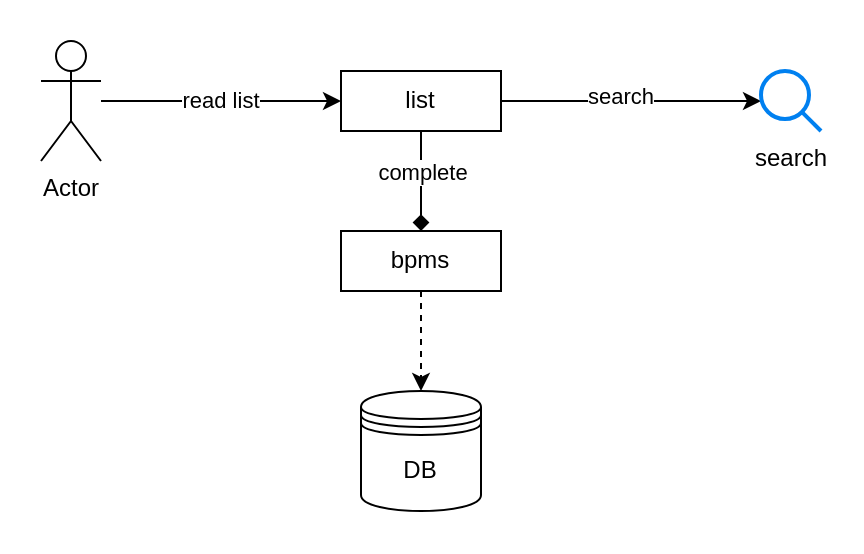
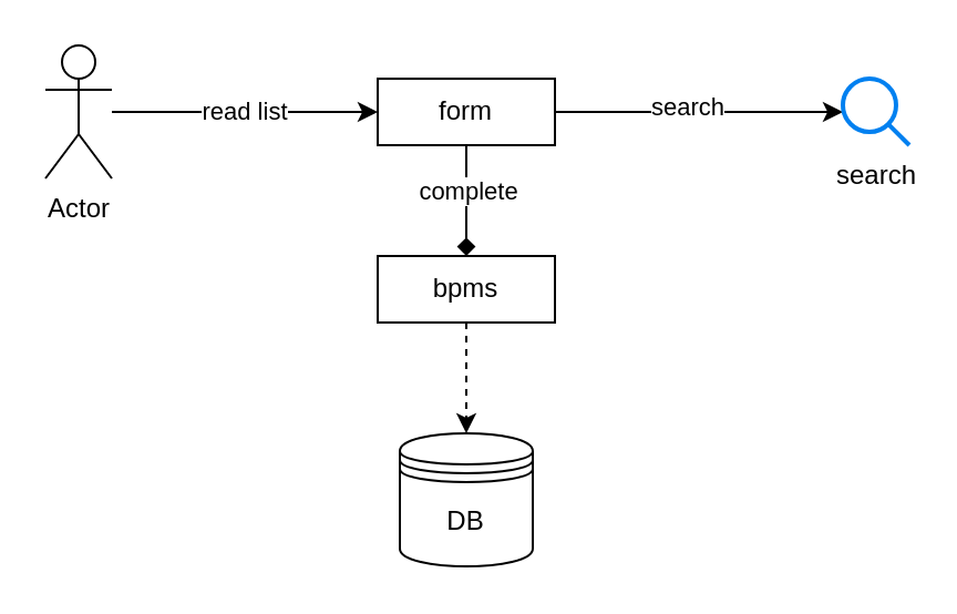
- <mxCell id="6" value="list" style="rounded=0;whiteSpace=wrap;html=1;" vertex="1" parent="1"><mxGeometry x="170" y="35" width="80" height="30" as="geometry" /></mxCell>
+ <mxCell id="6" value="form" style="rounded=0;whiteSpace=wrap;html=1;" vertex="1" parent="1"><mxGeometry x="170" y="35" width="80" height="30" as="geometry" /></mxCell>
